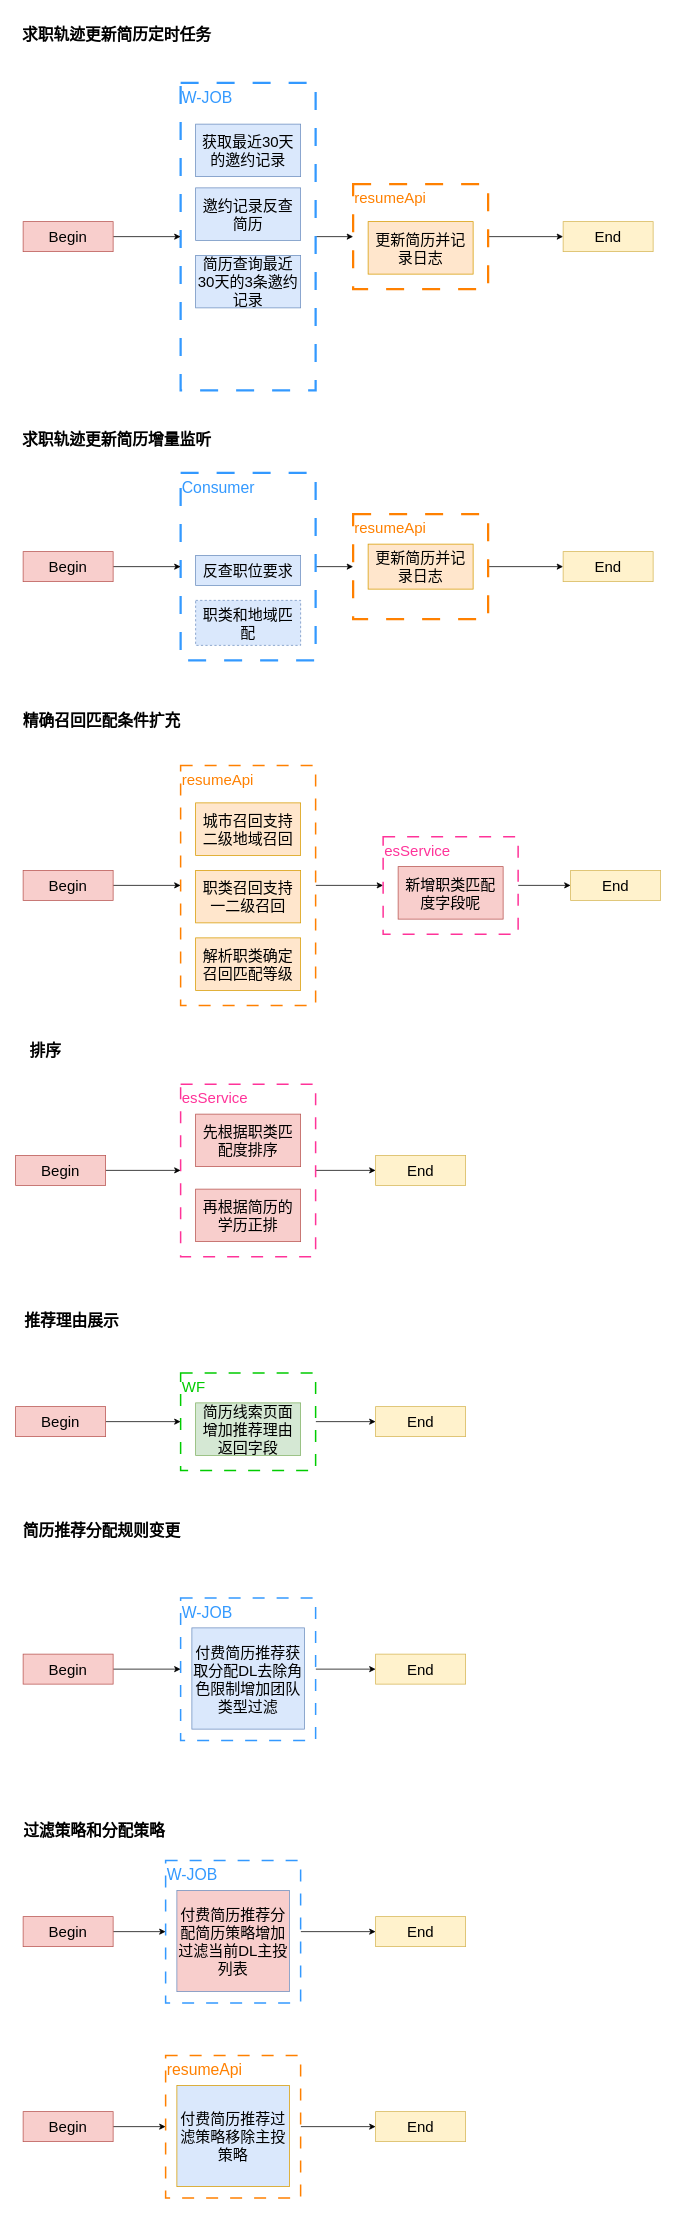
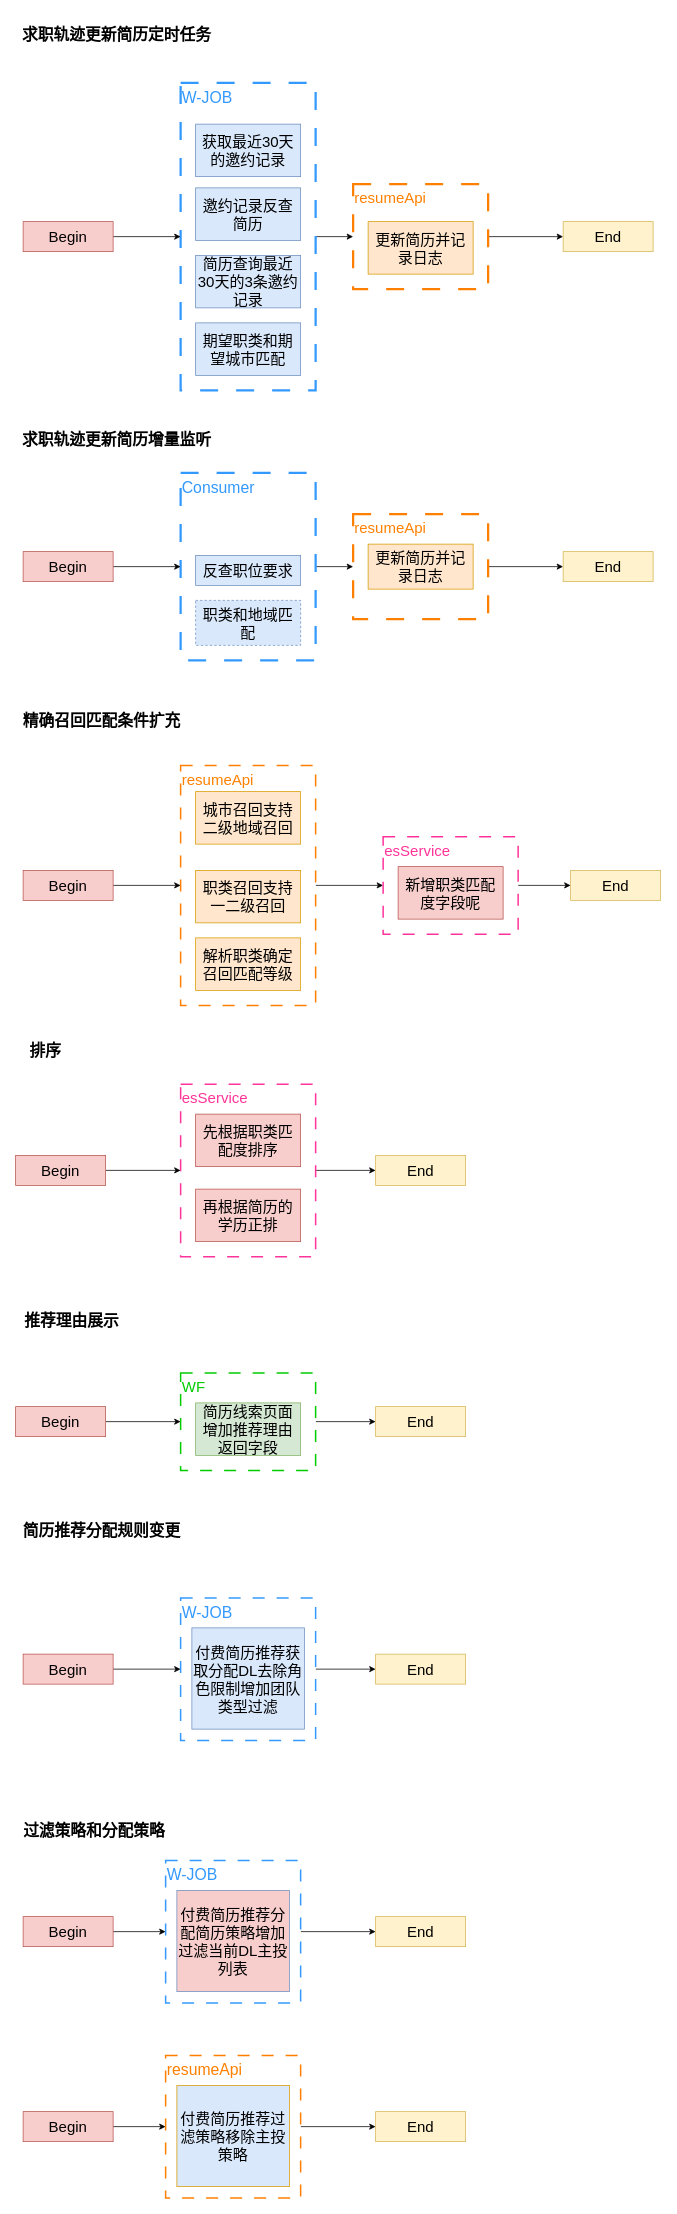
+ <mxCell id="20" value="期望职类和期望城市匹配" style="rounded=0;whiteSpace=wrap;html=1;fontSize=20;fillColor=#dae8fc;strokeColor=#6c8ebf;" vertex="1" parent="1"><mxGeometry x="260" y="430" width="140" height="70" as="geometry" /></mxCell>
- <mxCell id="33" value="城市召回支持二级地域召回" style="whiteSpace=wrap;html=1;fontSize=20;rounded=0;fillColor=#ffe6cc;strokeColor=#d79b00;" vertex="1" parent="1"><mxGeometry x="260" y="1070" width="140" height="70" as="geometry" /></mxCell>
+ <mxCell id="33" value="城市召回支持二级地域召回" style="whiteSpace=wrap;html=1;fontSize=20;rounded=0;fillColor=#ffe6cc;strokeColor=#d79b00;" vertex="1" parent="1"><mxGeometry x="260" y="1055" width="140" height="70" as="geometry" /></mxCell>
